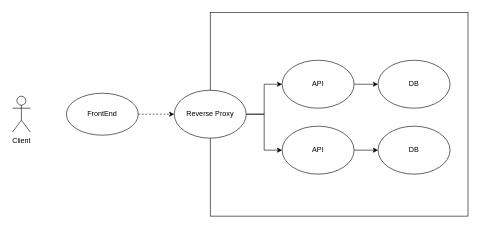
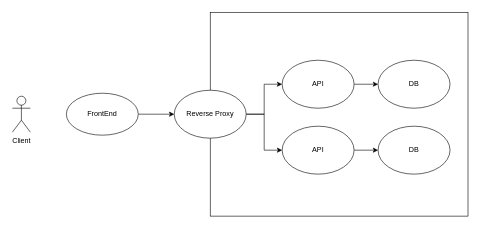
- <mxCell id="3" value="" style="edgeStyle=orthogonalEdgeStyle;rounded=0;orthogonalLoop=1;jettySize=auto;html=1;dashed=1;" edge="1" parent="1" source="14" target="7"><mxGeometry relative="1" as="geometry" /></mxCell>
+ <mxCell id="3" value="" style="edgeStyle=orthogonalEdgeStyle;rounded=0;orthogonalLoop=1;jettySize=auto;html=1;" edge="1" parent="1" source="14" target="7"><mxGeometry relative="1" as="geometry" /></mxCell>
